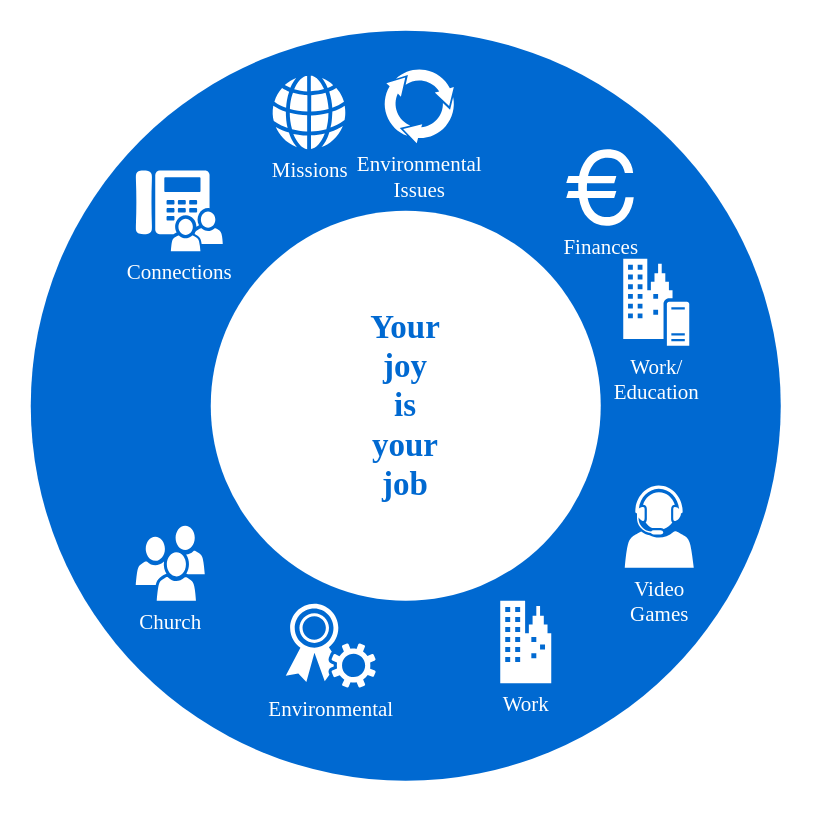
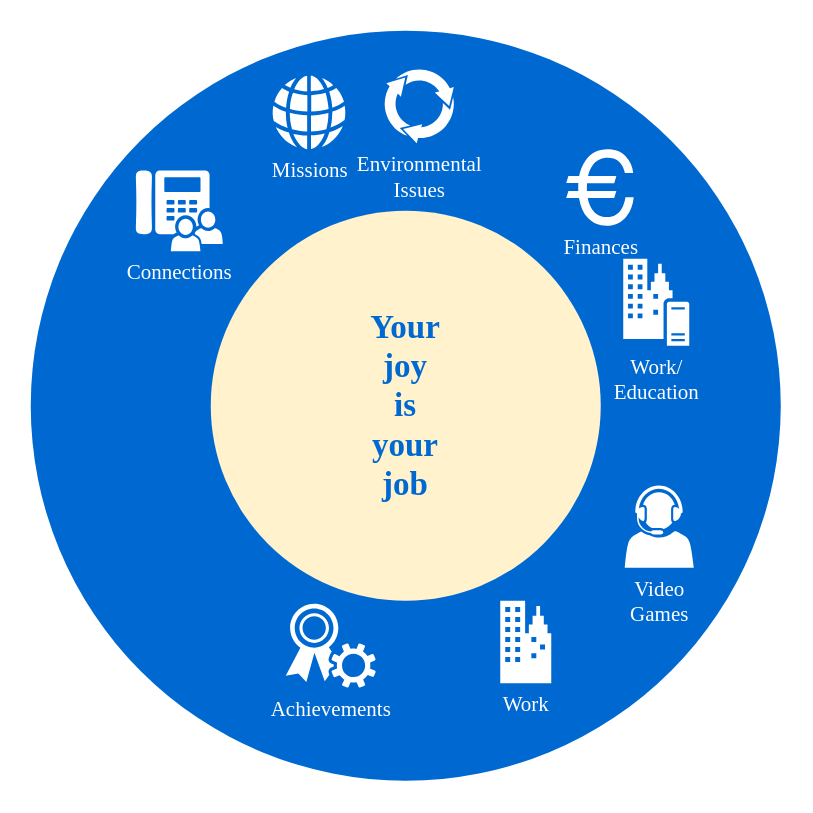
- <mxCell id="3" value="Your&lt;div&gt;joy&lt;div&gt;is&lt;/div&gt;&lt;div&gt;your&lt;/div&gt;&lt;div&gt;job&lt;/div&gt;&lt;/div&gt;" style="ellipse;whiteSpace=wrap;html=1;rounded=0;shadow=0;comic=0;strokeWidth=1;fontFamily=Verdana;fontSize=22;strokeColor=none;fillColor=#ffffff;fontColor=#0069D1;fontStyle=1" parent="1" vertex="1"><mxGeometry x="140" y="140" width="260" height="260" as="geometry" /></mxCell>
+ <mxCell id="3" value="Your&lt;div&gt;joy&lt;div&gt;is&lt;/div&gt;&lt;div&gt;your&lt;/div&gt;&lt;div&gt;job&lt;/div&gt;&lt;/div&gt;" style="ellipse;whiteSpace=wrap;html=1;rounded=0;shadow=0;comic=0;strokeWidth=1;fontFamily=Verdana;fontSize=22;strokeColor=none;fillColor=#fff2cc;fontColor=#0069D1;fontStyle=1;" parent="1" vertex="1"><mxGeometry x="140" y="140" width="260" height="260" as="geometry" /></mxCell>
- <mxCell id="4" value="Church" style="shadow=0;dashed=0;html=1;strokeColor=none;fillColor=#ffffff;labelPosition=center;verticalLabelPosition=bottom;verticalAlign=top;shape=mxgraph.office.users.users;rounded=0;comic=0;fontFamily=Verdana;fontSize=14;fontColor=#FFFFFF;" parent="1" vertex="1"><mxGeometry x="90" y="350" width="46" height="50" as="geometry" /></mxCell>
- <mxCell id="8" value="Environmental" style="shadow=0;dashed=0;html=1;strokeColor=none;fillColor=#ffffff;labelPosition=center;verticalLabelPosition=bottom;verticalAlign=top;shape=mxgraph.office.security.token_service;rounded=0;comic=0;fontFamily=Verdana;fontSize=14;fontColor=#FFFFFF;" parent="1" vertex="1"><mxGeometry x="190" y="402" width="60" height="56" as="geometry" /></mxCell>
+ <mxCell id="8" value="Achievements" style="shadow=0;dashed=0;html=1;strokeColor=none;fillColor=#ffffff;labelPosition=center;verticalLabelPosition=bottom;verticalAlign=top;shape=mxgraph.office.security.token_service;rounded=0;comic=0;fontFamily=Verdana;fontSize=14;fontColor=#FFFFFF;" parent="1" vertex="1"><mxGeometry x="190" y="402" width="60" height="56" as="geometry" /></mxCell>
